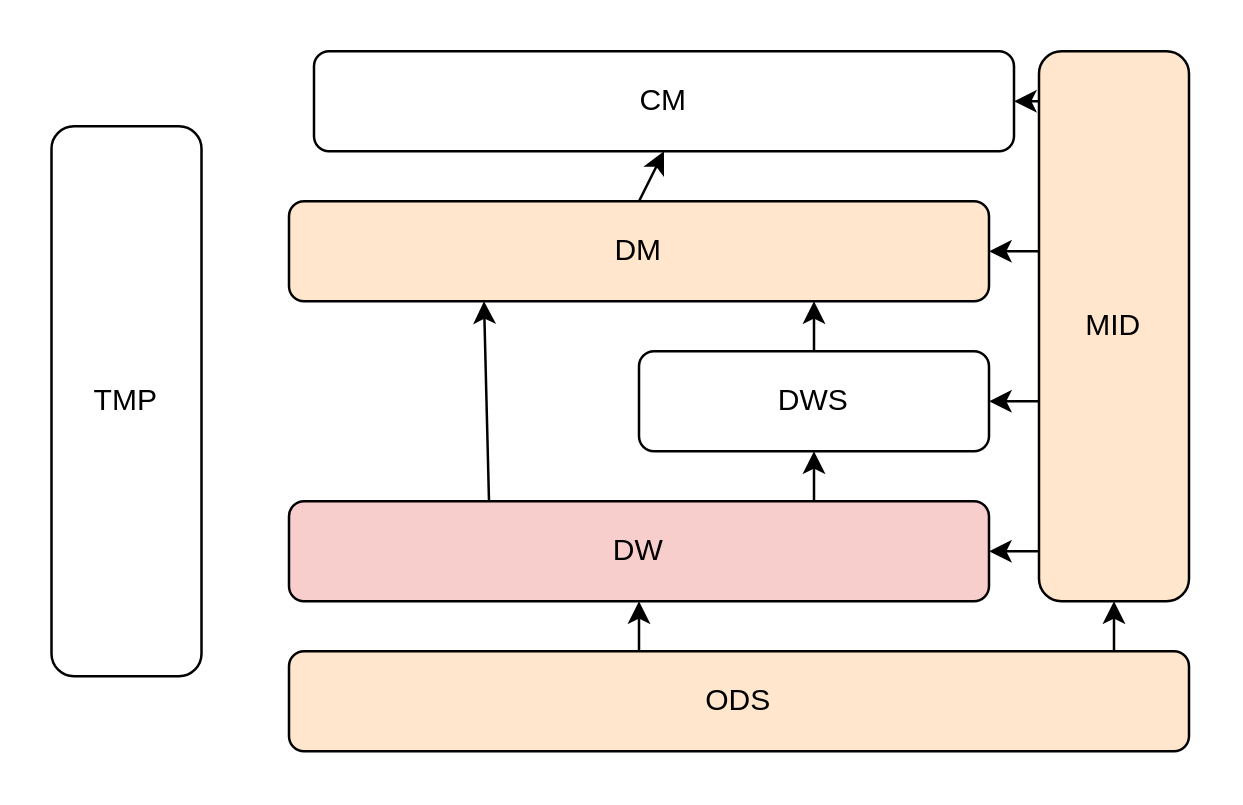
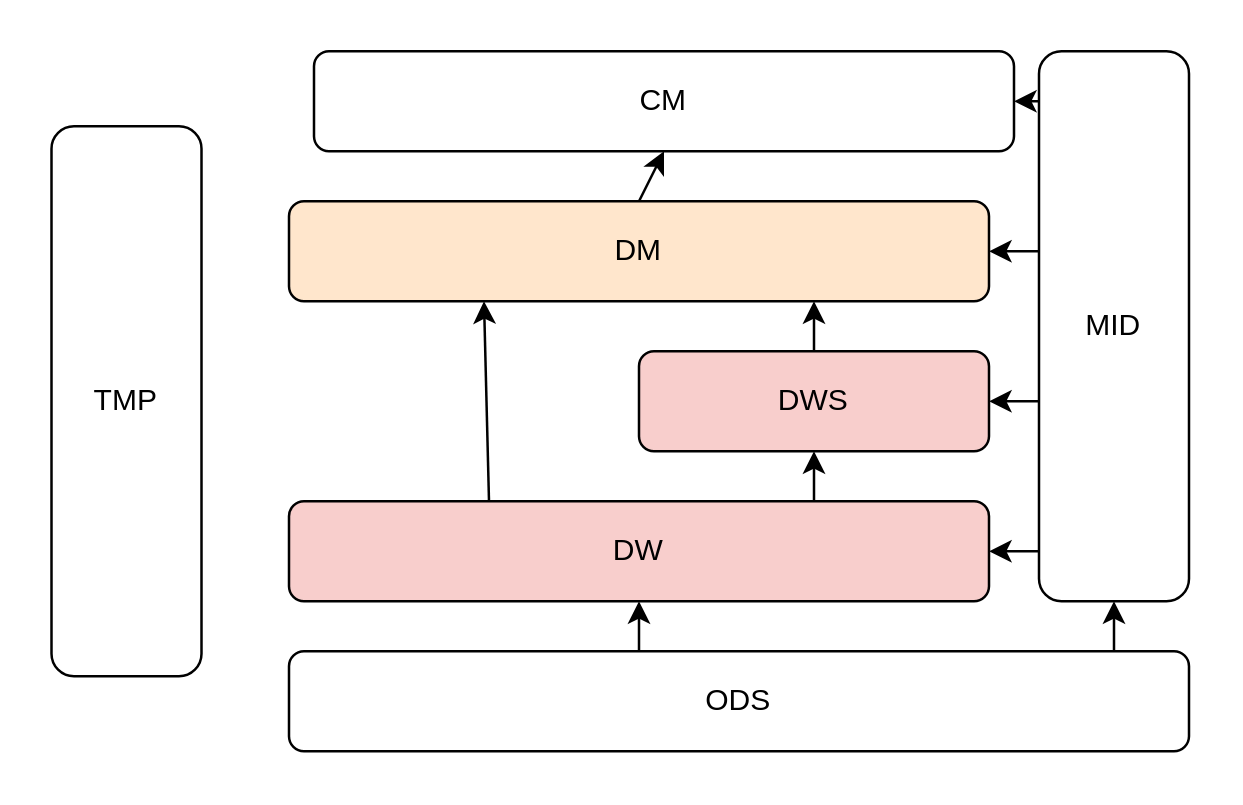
- <mxCell id="7" value="MID" style="rounded=1;whiteSpace=wrap;html=1;fillColor=#ffe6cc;" vertex="1" parent="1"><mxGeometry x="415" y="20" width="60" height="220" as="geometry" /></mxCell>
+ <mxCell id="7" value="MID" style="rounded=1;whiteSpace=wrap;html=1;" vertex="1" parent="1"><mxGeometry x="415" y="20" width="60" height="220" as="geometry" /></mxCell>
- <mxCell id="4" value="DWS" style="rounded=1;whiteSpace=wrap;html=1;" vertex="1" parent="1"><mxGeometry x="255" y="140" width="140" height="40" as="geometry" /></mxCell>
+ <mxCell id="4" value="DWS" style="rounded=1;whiteSpace=wrap;html=1;fillColor=#f8cecc;" vertex="1" parent="1"><mxGeometry x="255" y="140" width="140" height="40" as="geometry" /></mxCell>
- <mxCell id="2" value="&lt;div&gt;ODS&lt;/div&gt;" style="rounded=1;whiteSpace=wrap;html=1;fillColor=#ffe6cc;" vertex="1" parent="1"><mxGeometry x="115" y="260" width="360" height="40" as="geometry" /></mxCell>
+ <mxCell id="2" value="&lt;div&gt;ODS&lt;/div&gt;" style="rounded=1;whiteSpace=wrap;html=1;" vertex="1" parent="1"><mxGeometry x="115" y="260" width="360" height="40" as="geometry" /></mxCell>
